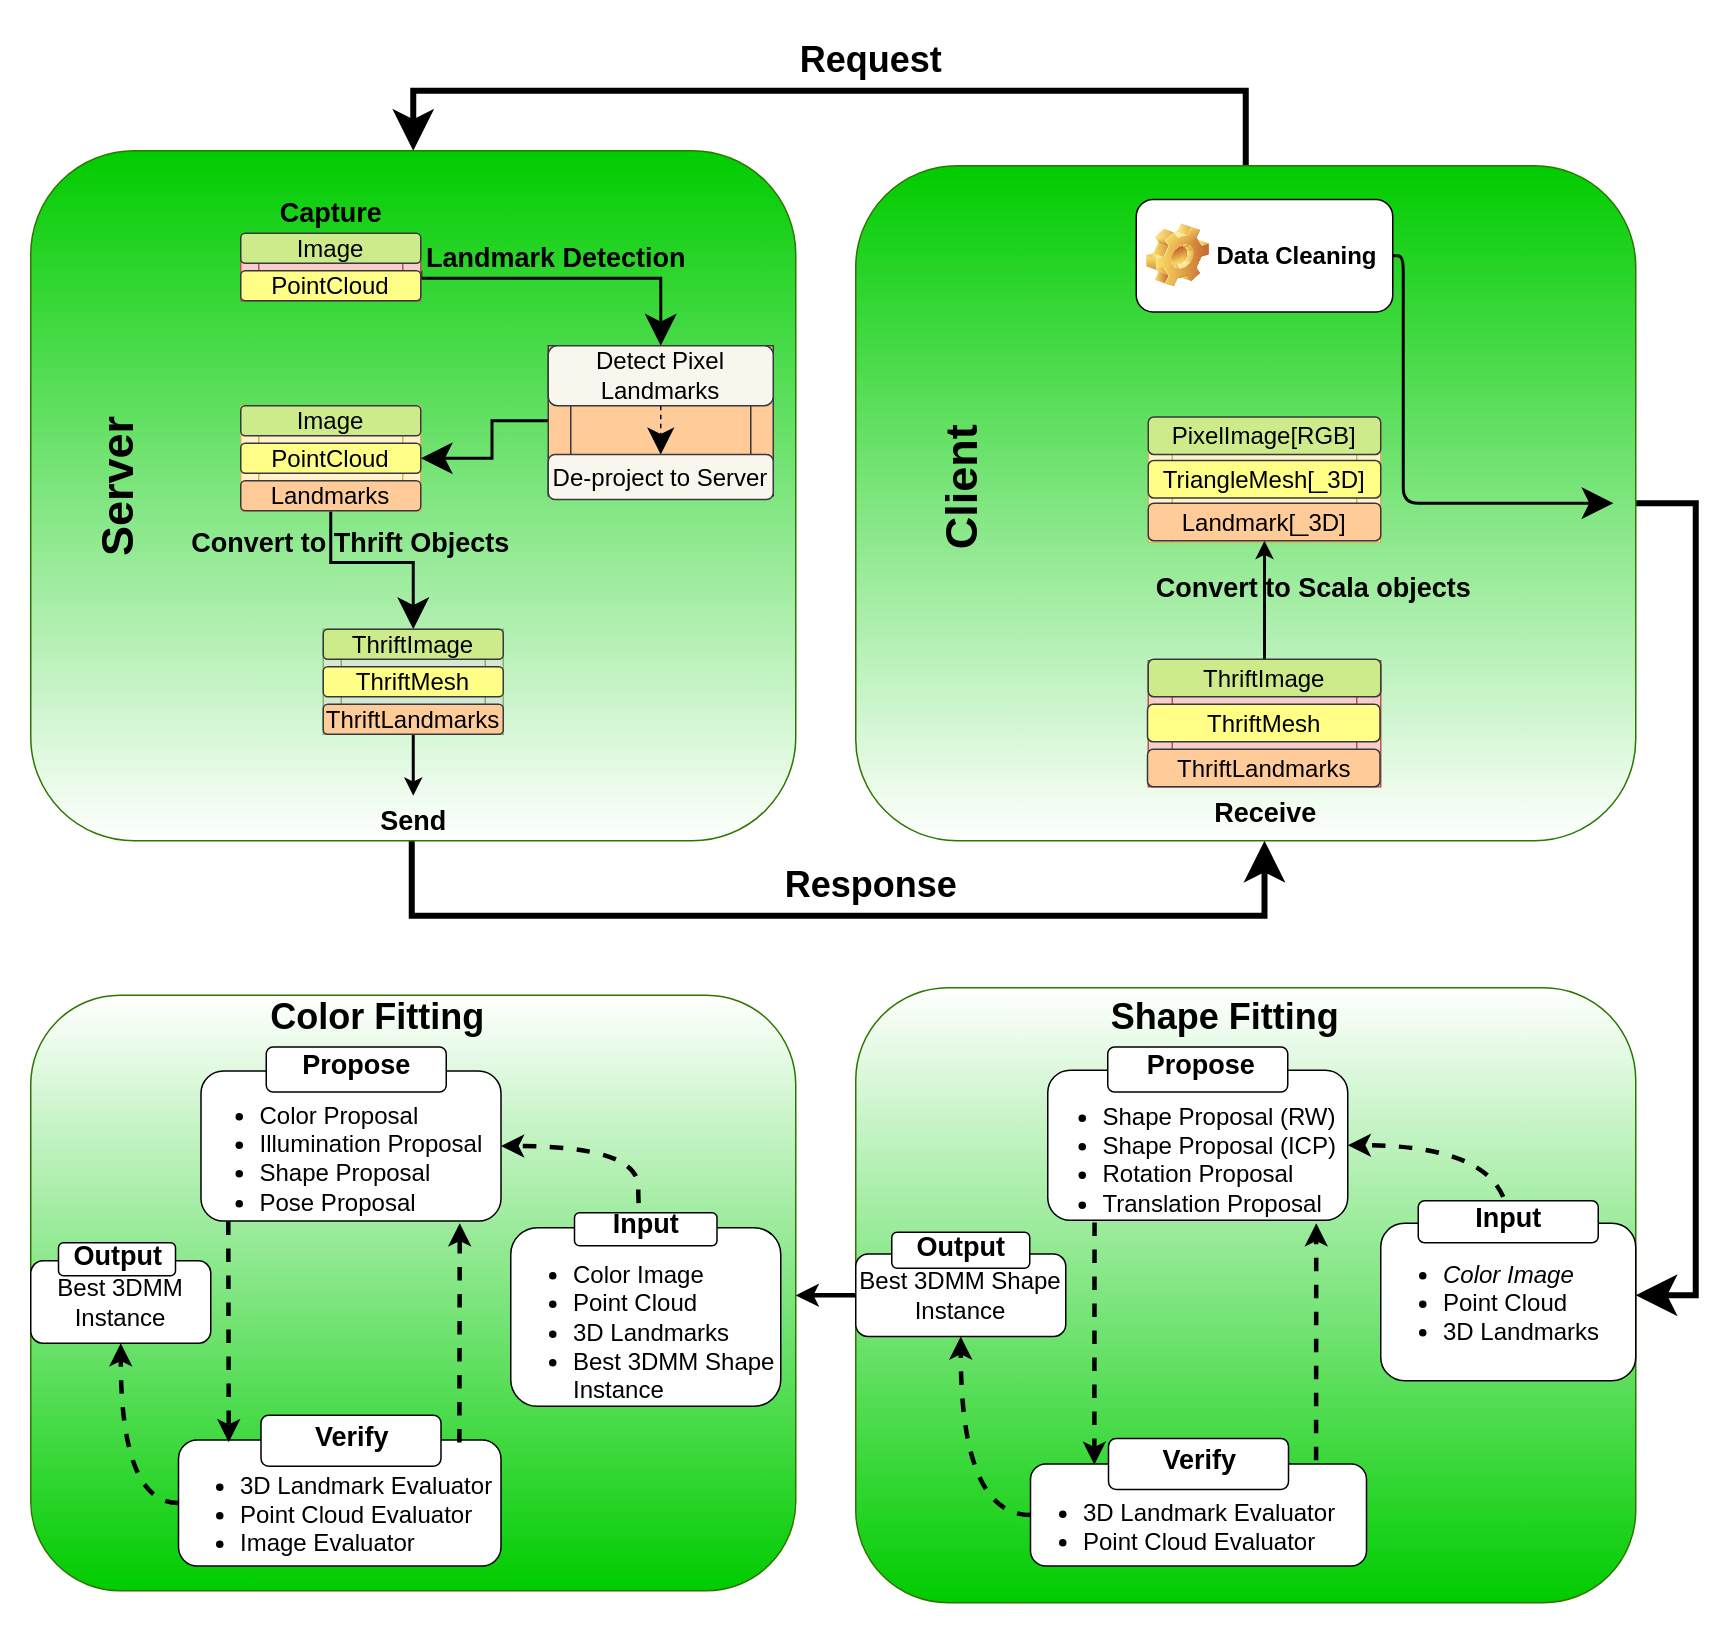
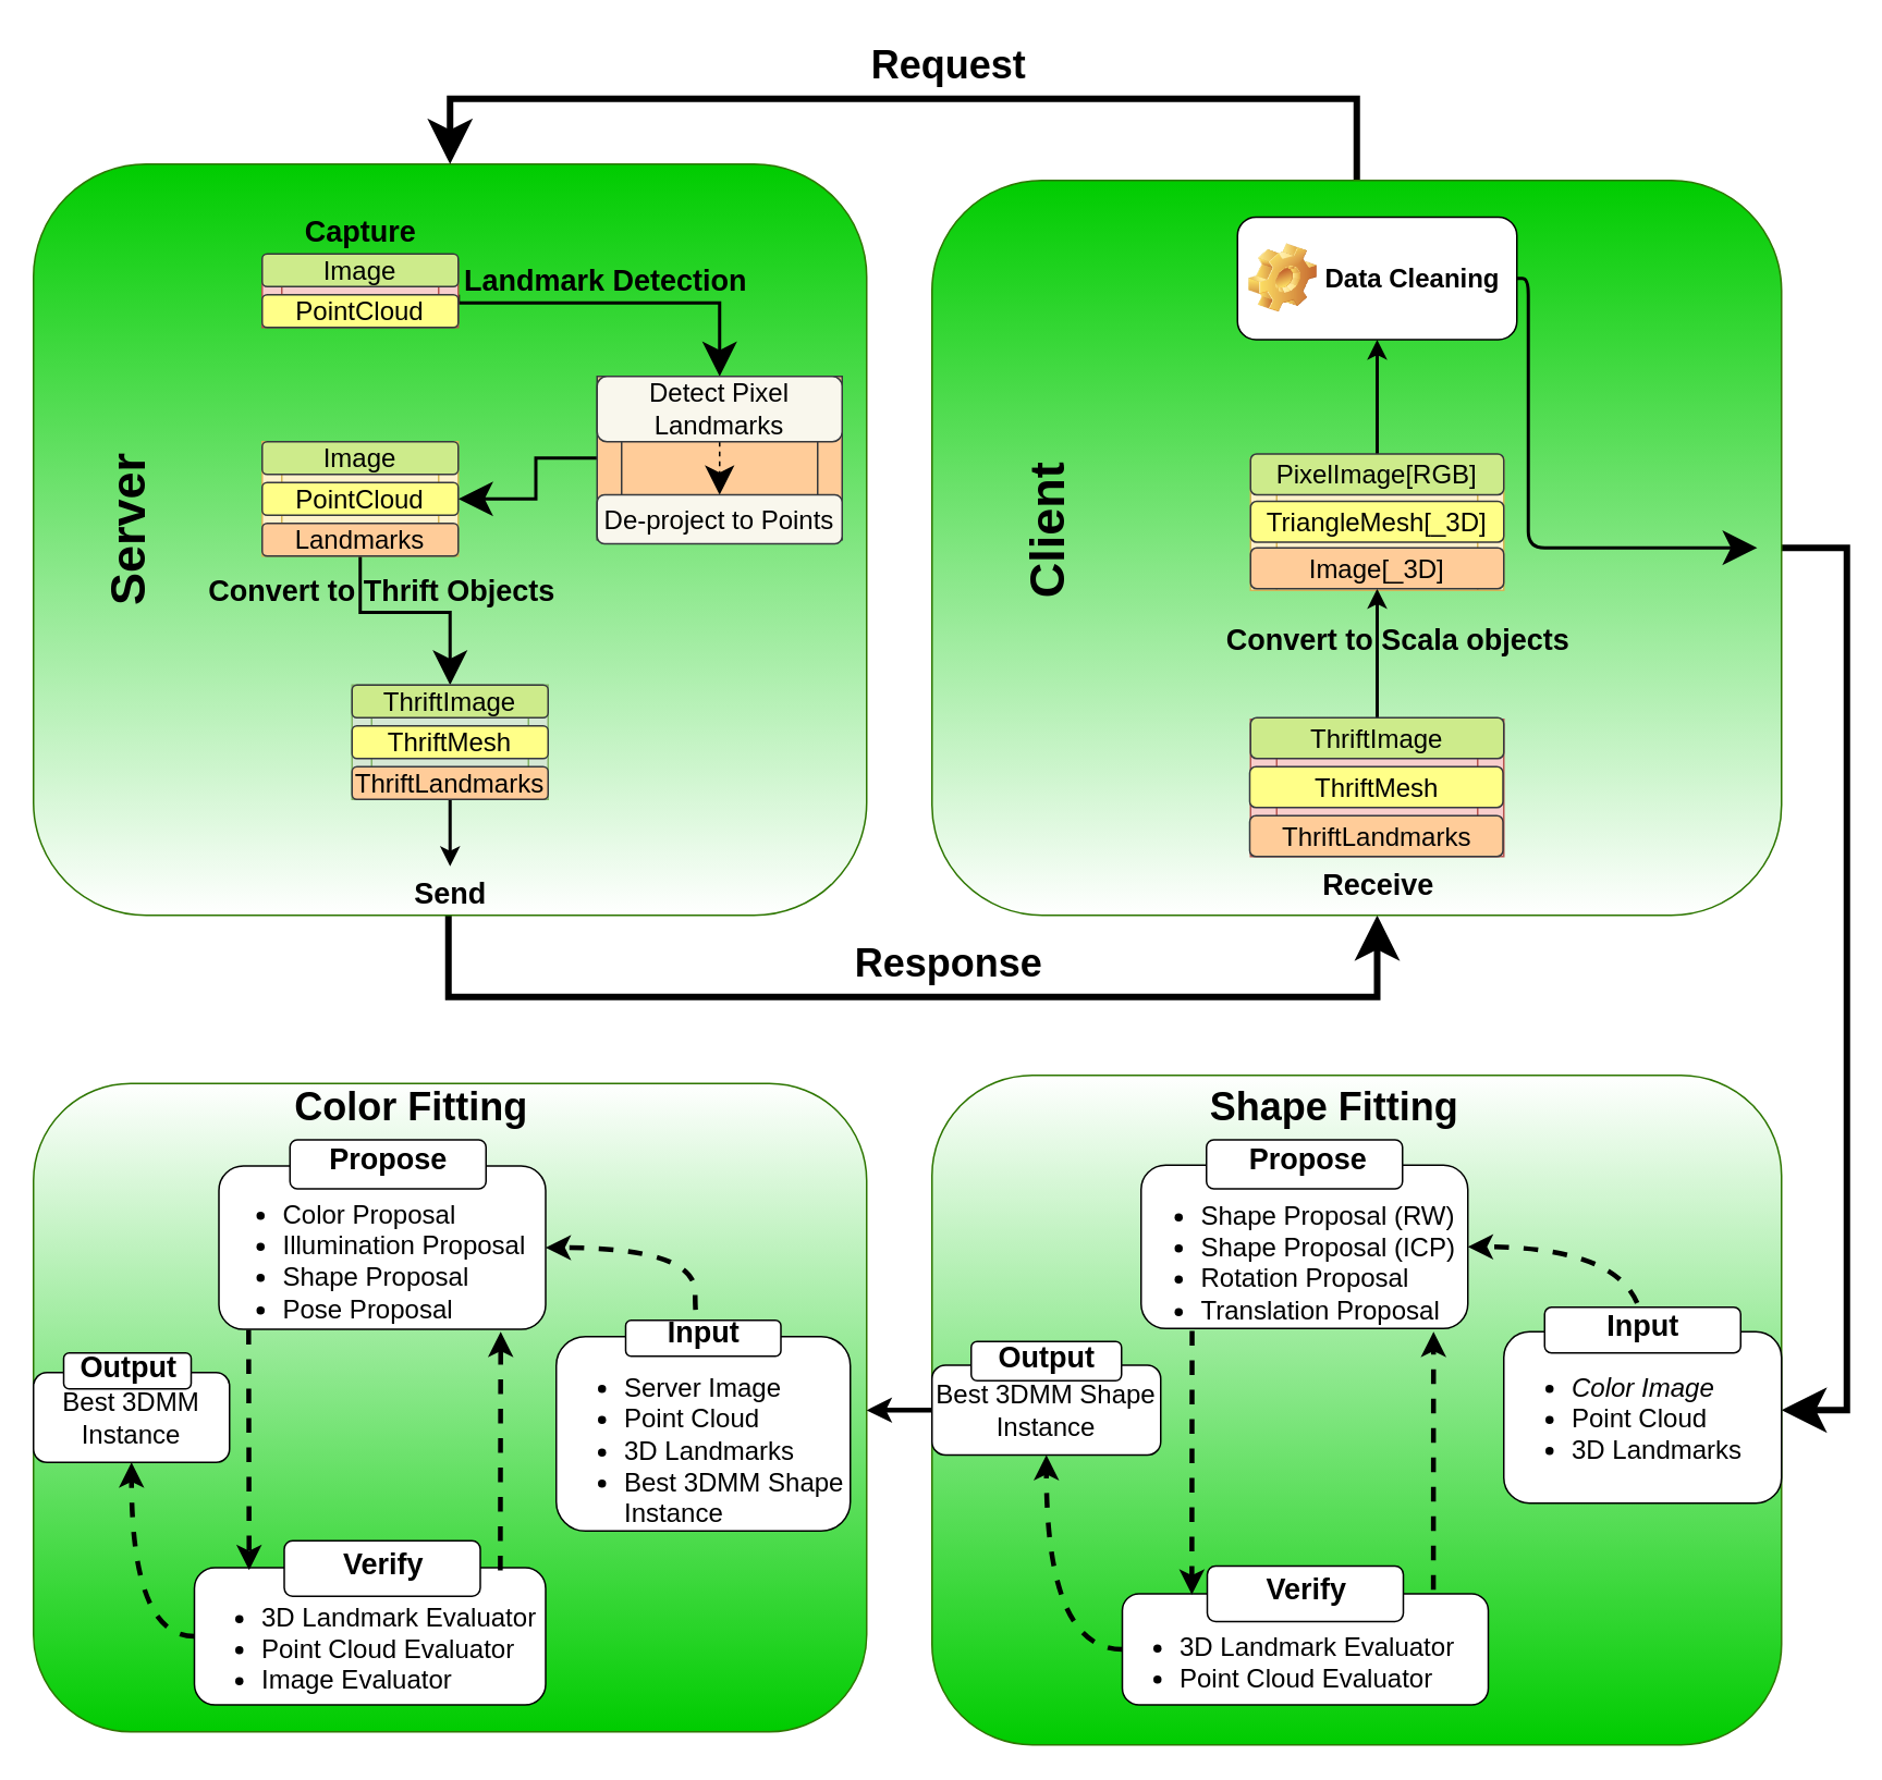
+ <mxCell id="42" style="edgeStyle=orthogonalEdgeStyle;curved=1;rounded=0;orthogonalLoop=1;jettySize=auto;html=1;exitX=0.5;exitY=0;exitDx=0;exitDy=0;entryX=0.5;entryY=1;entryDx=0;entryDy=0;strokeWidth=2;" parent="1" source="43" target="46" edge="1"><mxGeometry relative="1" as="geometry" /></mxCell>
- <mxCell id="27" value="&lt;font style=&quot;font-size: 16px&quot;&gt;De-project to Server&lt;/font&gt;" style="rounded=1;whiteSpace=wrap;html=1;fillColor=#f9f7ed;strokeColor=#36393d;" parent="1" vertex="1"><mxGeometry x="365" y="302.5" width="150" height="30" as="geometry" /></mxCell>
+ <mxCell id="27" value="&lt;font style=&quot;font-size: 16px&quot;&gt;De-project to Points&lt;/font&gt;" style="rounded=1;whiteSpace=wrap;html=1;fillColor=#f9f7ed;strokeColor=#36393d;" parent="1" vertex="1"><mxGeometry x="365" y="302.5" width="150" height="30" as="geometry" /></mxCell>
- <mxCell id="45" value="&lt;font style=&quot;font-size: 16px&quot;&gt;Landmark[_3D]&lt;/font&gt;" style="rounded=1;whiteSpace=wrap;html=1;fillColor=#ffcc99;strokeColor=#36393d;" parent="1" vertex="1"><mxGeometry x="765" y="335" width="155" height="25" as="geometry" /></mxCell>
+ <mxCell id="45" value="&lt;font style=&quot;font-size: 16px&quot;&gt;Image[_3D]&lt;/font&gt;" style="rounded=1;whiteSpace=wrap;html=1;fillColor=#ffcc99;strokeColor=#36393d;" parent="1" vertex="1"><mxGeometry x="765" y="335" width="155" height="25" as="geometry" /></mxCell>
- <mxCell id="78" value="&lt;span style=&quot;font-size: 18px&quot;&gt;&lt;font color=&quot;#000000&quot;&gt;Convert to Scala objects&lt;/font&gt;&lt;/span&gt;" style="text;html=1;fontSize=24;fontStyle=1;verticalAlign=middle;align=center;fillColor=none;strokeColor=none;fontColor=#ffffff;" parent="1" vertex="1"><mxGeometry x="760" y="370" width="230" height="40" as="geometry" /></mxCell>
+ <mxCell id="78" value="&lt;span style=&quot;font-size: 18px&quot;&gt;&lt;font color=&quot;#000000&quot;&gt;Convert to Scala objects&lt;/font&gt;&lt;/span&gt;" style="text;html=1;fontSize=24;fontStyle=1;verticalAlign=middle;align=center;fillColor=none;strokeColor=none;fontColor=#ffffff;" parent="1" vertex="1"><mxGeometry x="740" y="370" width="230" height="40" as="geometry" /></mxCell>
- <mxCell id="65" value="&lt;div&gt;&lt;span style=&quot;font-size: 16px&quot;&gt;&lt;br&gt;&lt;/span&gt;&lt;/div&gt;&lt;ul style=&quot;font-size: 16px&quot;&gt;&lt;li&gt;&lt;span&gt;Color Image&lt;/span&gt;&lt;br&gt;&lt;/li&gt;&lt;li&gt;Point Cloud&lt;/li&gt;&lt;li&gt;3D Landmarks&lt;/li&gt;&lt;li&gt;Best 3DMM Shape Instance&lt;/li&gt;&lt;/ul&gt;" style="rounded=1;whiteSpace=wrap;html=1;fillColor=#ffffff;align=left;verticalAlign=middle;" parent="1" vertex="1"><mxGeometry x="340" y="818" width="180" height="119" as="geometry" /></mxCell>
+ <mxCell id="65" value="&lt;div&gt;&lt;span style=&quot;font-size: 16px&quot;&gt;&lt;br&gt;&lt;/span&gt;&lt;/div&gt;&lt;ul style=&quot;font-size: 16px&quot;&gt;&lt;li&gt;&lt;span&gt;Server Image&lt;/span&gt;&lt;br&gt;&lt;/li&gt;&lt;li&gt;Point Cloud&lt;/li&gt;&lt;li&gt;3D Landmarks&lt;/li&gt;&lt;li&gt;Best 3DMM Shape Instance&lt;/li&gt;&lt;/ul&gt;" style="rounded=1;whiteSpace=wrap;html=1;fillColor=#ffffff;align=left;verticalAlign=middle;" parent="1" vertex="1"><mxGeometry x="340" y="818" width="180" height="119" as="geometry" /></mxCell>
